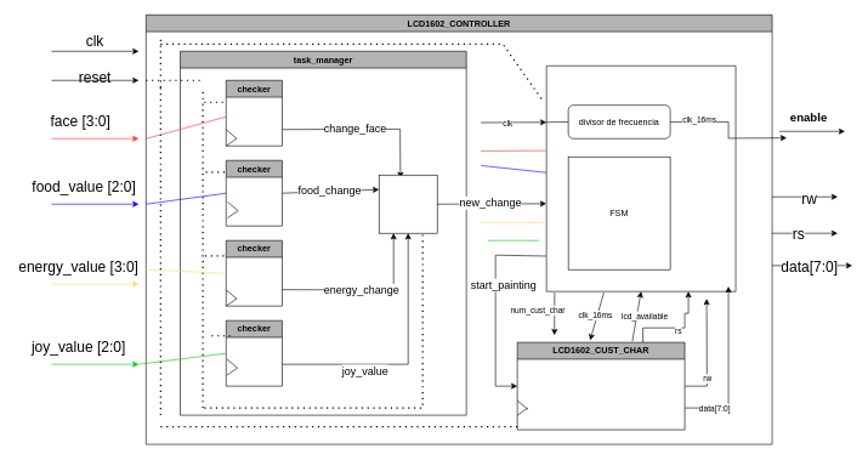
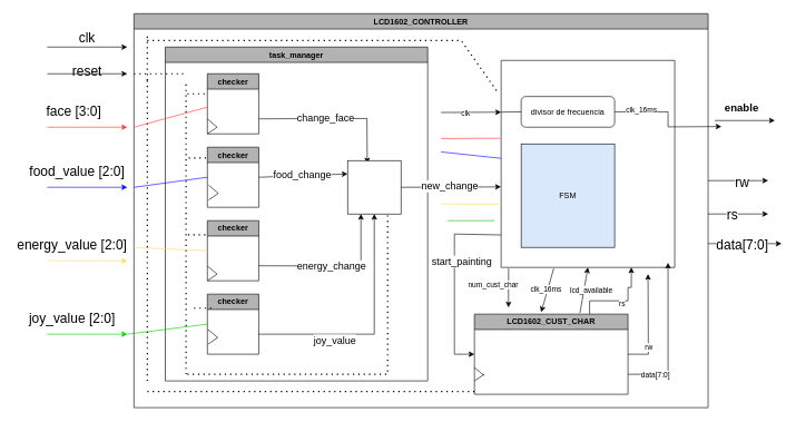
- <mxCell id="29" value="FSM" style="rounded=0;whiteSpace=wrap;html=1;" vertex="1" parent="25"><mxGeometry x="30" y="125" width="140" height="155" as="geometry" /></mxCell>
+ <mxCell id="29" value="FSM" style="rounded=0;whiteSpace=wrap;html=1;fillColor=#dae8fc;" vertex="1" parent="25"><mxGeometry x="30" y="125" width="140" height="155" as="geometry" /></mxCell>
- <mxCell id="65" value="energy_value [3:0]" style="text;html=1;align=center;verticalAlign=middle;whiteSpace=wrap;rounded=0;fontSize=20;strokeColor=none;fillColor=none;" vertex="1" parent="1"><mxGeometry x="20" y="350" width="175" height="30" as="geometry" /></mxCell>
+ <mxCell id="65" value="energy_value [2:0]" style="text;html=1;align=center;verticalAlign=middle;whiteSpace=wrap;rounded=0;fontSize=20;strokeColor=none;fillColor=none;" vertex="1" parent="1"><mxGeometry x="20" y="350" width="175" height="30" as="geometry" /></mxCell>
